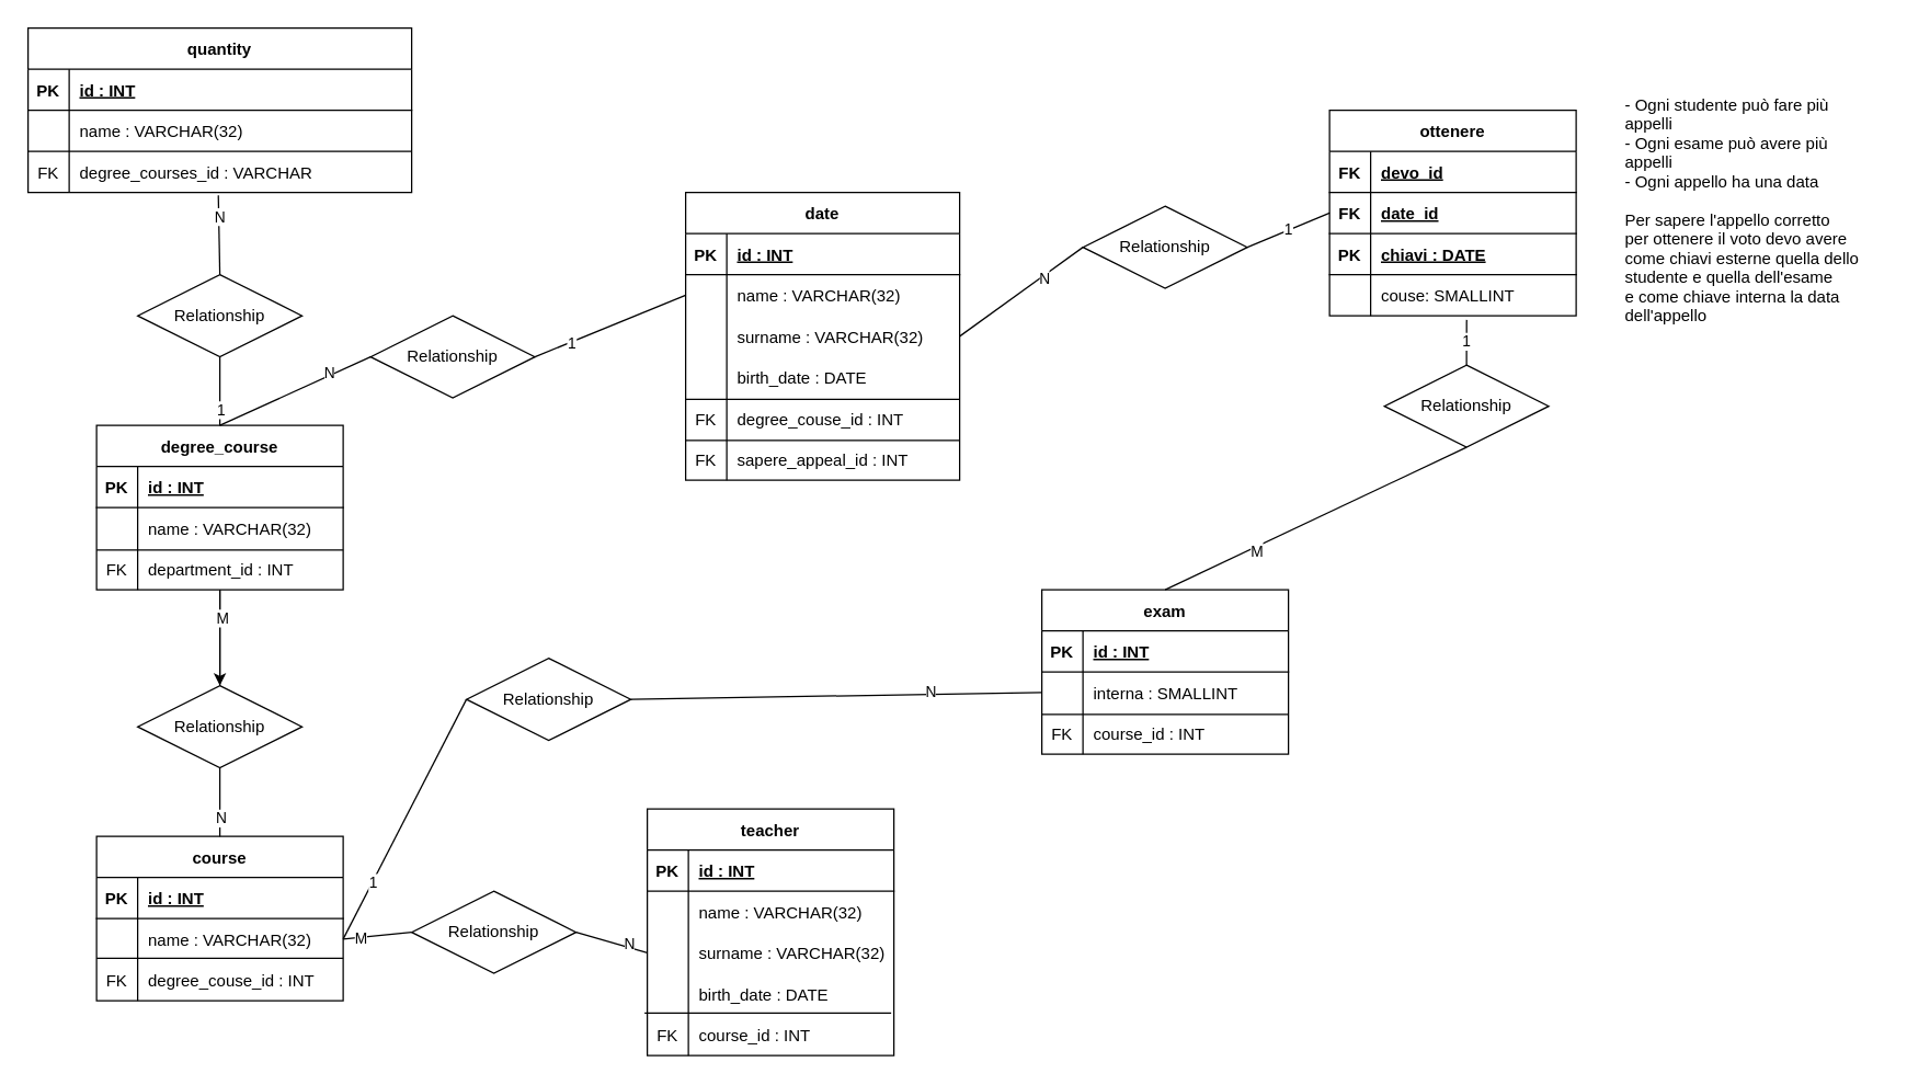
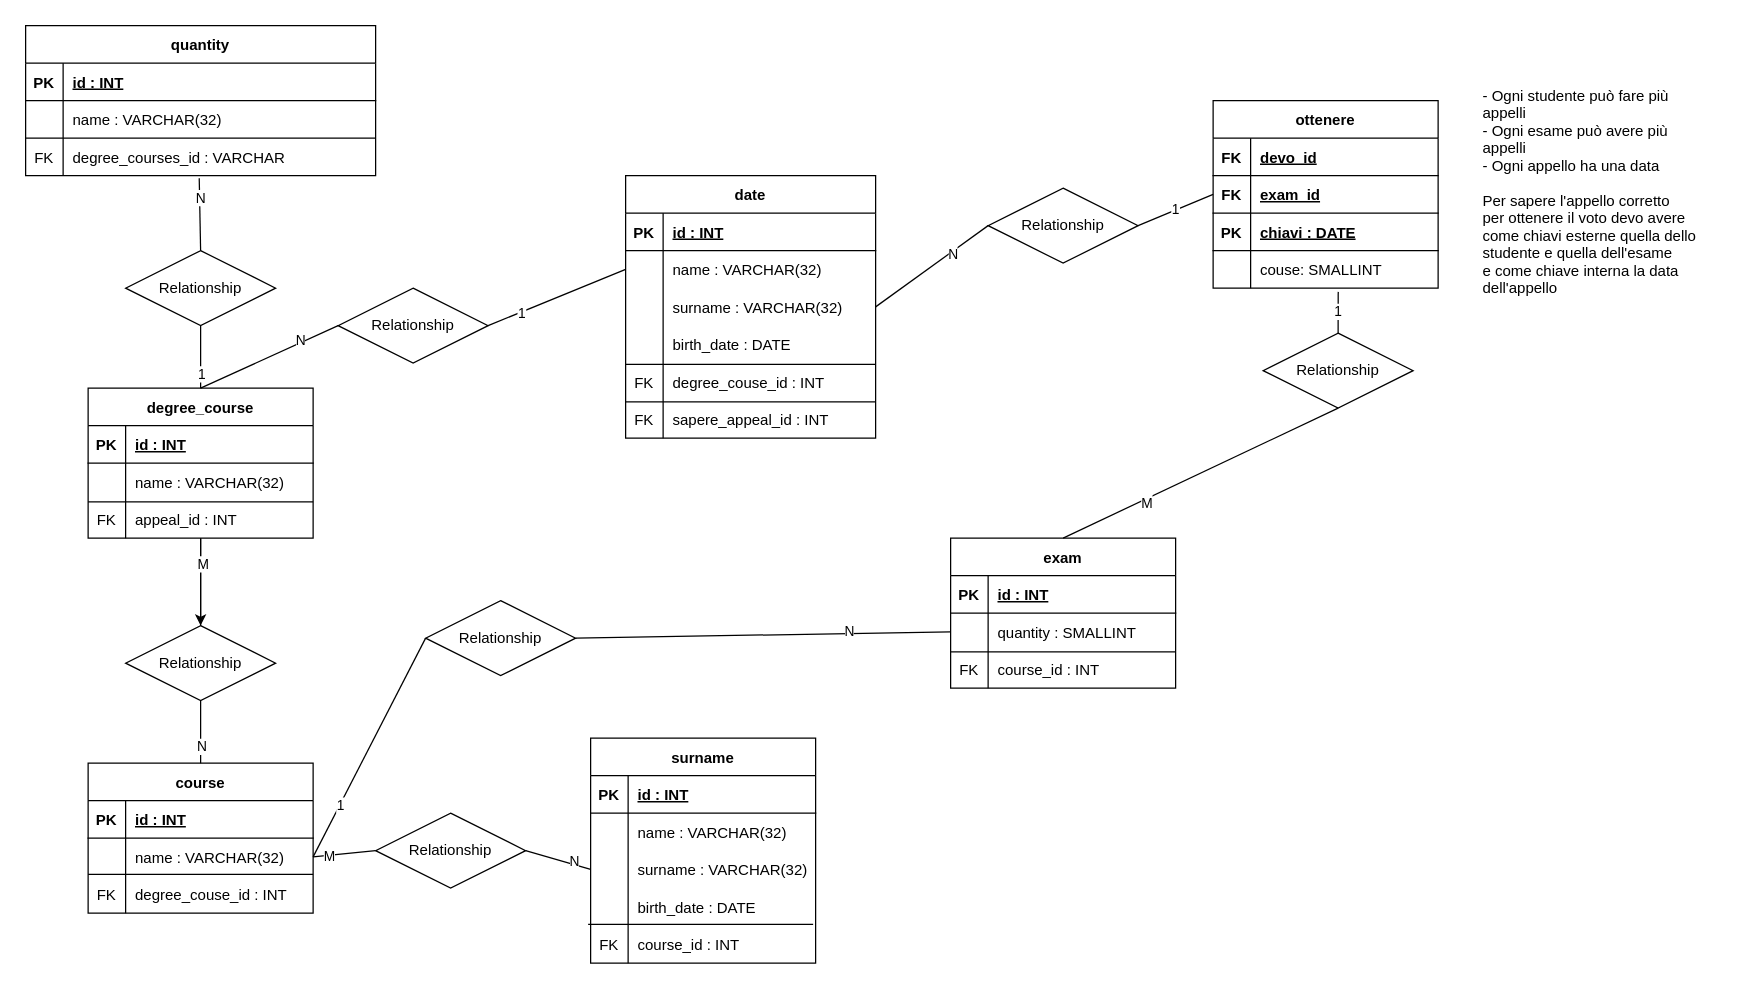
- <mxCell id="120" value="date_id" style="shape=partialRectangle;connectable=0;fillColor=none;top=0;left=0;bottom=0;right=0;align=left;spacingLeft=6;fontStyle=5;overflow=hidden;rounded=0;shadow=0;sketch=0;strokeColor=#000000;strokeWidth=1;" vertex="1" parent="118"><mxGeometry x="30" width="150" height="30" as="geometry"><mxRectangle width="150" height="30" as="alternateBounds" /></mxGeometry></mxCell>
+ <mxCell id="120" value="exam_id" style="shape=partialRectangle;connectable=0;fillColor=none;top=0;left=0;bottom=0;right=0;align=left;spacingLeft=6;fontStyle=5;overflow=hidden;rounded=0;shadow=0;sketch=0;strokeColor=#000000;strokeWidth=1;" vertex="1" parent="118"><mxGeometry x="30" width="150" height="30" as="geometry"><mxRectangle width="150" height="30" as="alternateBounds" /></mxGeometry></mxCell>
- <mxCell id="22" value="department_id : INT" style="shape=partialRectangle;connectable=0;fillColor=none;top=0;left=0;bottom=0;right=0;align=left;spacingLeft=6;fontStyle=0;overflow=hidden;rounded=0;shadow=0;sketch=0;strokeColor=#000000;strokeWidth=1;" vertex="1" parent="20"><mxGeometry x="30" width="150" height="30" as="geometry"><mxRectangle width="150" height="30" as="alternateBounds" /></mxGeometry></mxCell>
+ <mxCell id="22" value="appeal_id : INT" style="shape=partialRectangle;connectable=0;fillColor=none;top=0;left=0;bottom=0;right=0;align=left;spacingLeft=6;fontStyle=0;overflow=hidden;rounded=0;shadow=0;sketch=0;strokeColor=#000000;strokeWidth=1;" vertex="1" parent="20"><mxGeometry x="30" width="150" height="30" as="geometry"><mxRectangle width="150" height="30" as="alternateBounds" /></mxGeometry></mxCell>
- <mxCell id="74" value="interna : SMALLINT" style="shape=partialRectangle;connectable=0;fillColor=none;top=0;left=0;bottom=0;right=0;align=left;spacingLeft=6;overflow=hidden;rounded=0;shadow=0;sketch=0;strokeColor=#000000;strokeWidth=1;" vertex="1" parent="72"><mxGeometry x="30" width="150" height="30" as="geometry"><mxRectangle width="150" height="30" as="alternateBounds" /></mxGeometry></mxCell>
+ <mxCell id="74" value="quantity : SMALLINT" style="shape=partialRectangle;connectable=0;fillColor=none;top=0;left=0;bottom=0;right=0;align=left;spacingLeft=6;overflow=hidden;rounded=0;shadow=0;sketch=0;strokeColor=#000000;strokeWidth=1;" vertex="1" parent="72"><mxGeometry x="30" width="150" height="30" as="geometry"><mxRectangle width="150" height="30" as="alternateBounds" /></mxGeometry></mxCell>
- <mxCell id="46" value="teacher" style="shape=table;startSize=30;container=1;collapsible=1;childLayout=tableLayout;fixedRows=1;rowLines=0;fontStyle=1;align=center;resizeLast=1;rounded=0;shadow=0;sketch=0;strokeColor=#000000;strokeWidth=1;fillColor=none;" vertex="1" parent="1"><mxGeometry x="472" y="590" width="180" height="180" as="geometry" /></mxCell>
+ <mxCell id="46" value="surname" style="shape=table;startSize=30;container=1;collapsible=1;childLayout=tableLayout;fixedRows=1;rowLines=0;fontStyle=1;align=center;resizeLast=1;rounded=0;shadow=0;sketch=0;strokeColor=#000000;strokeWidth=1;fillColor=none;" vertex="1" parent="1"><mxGeometry x="472" y="590" width="180" height="180" as="geometry" /></mxCell>
